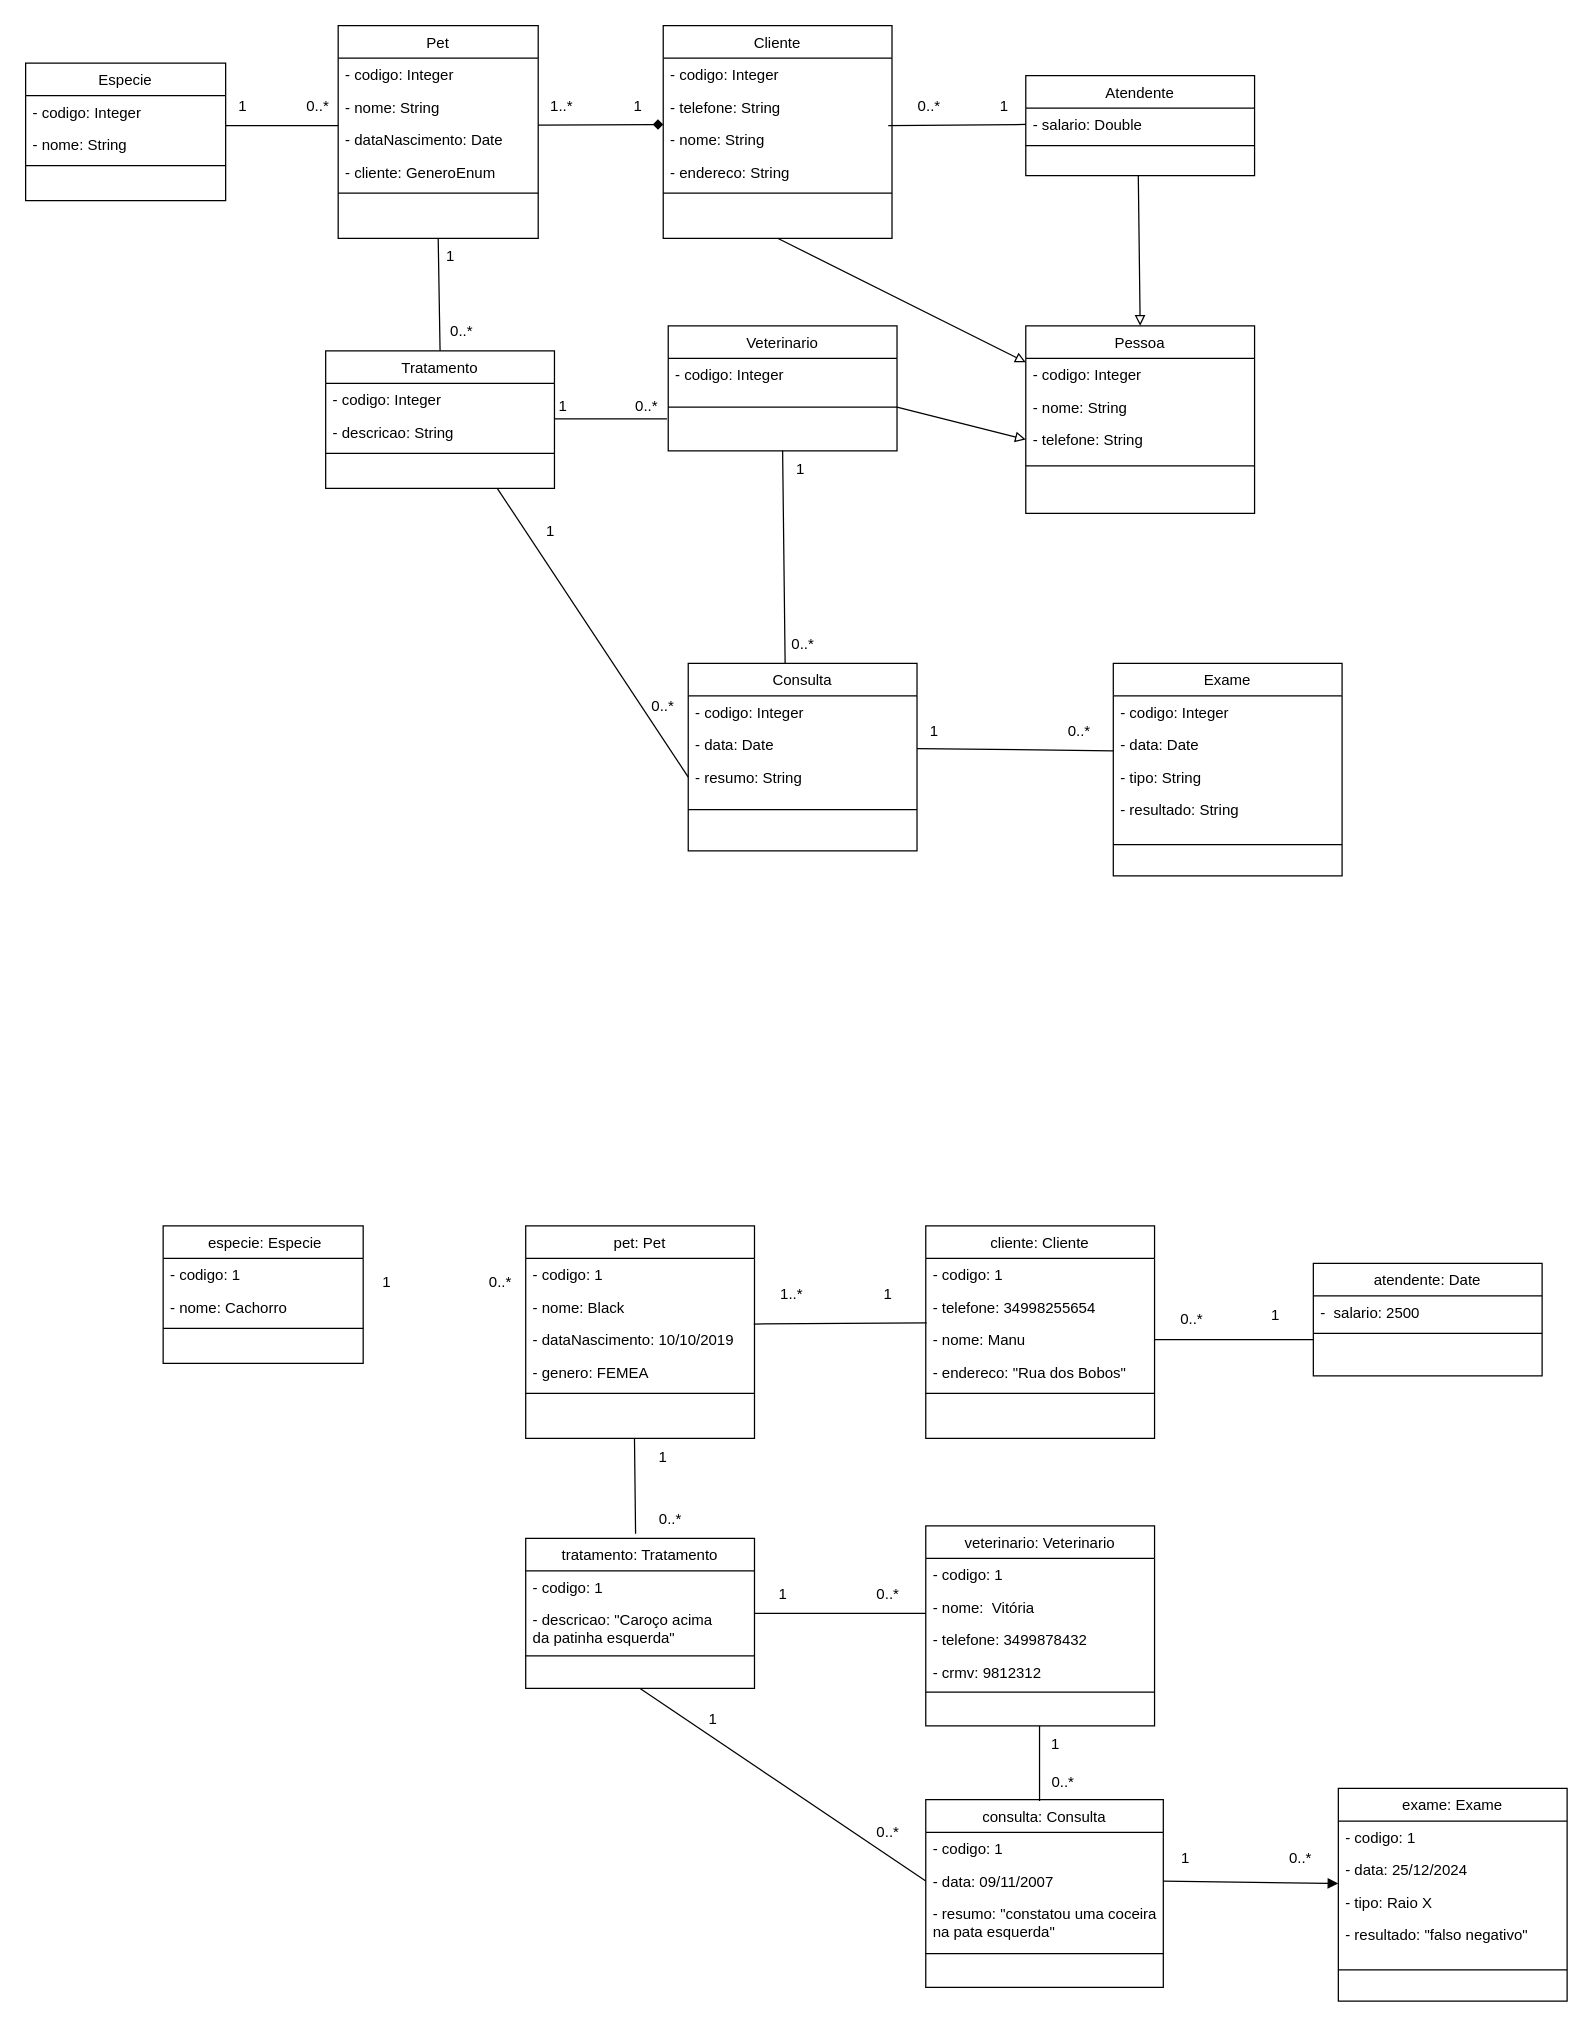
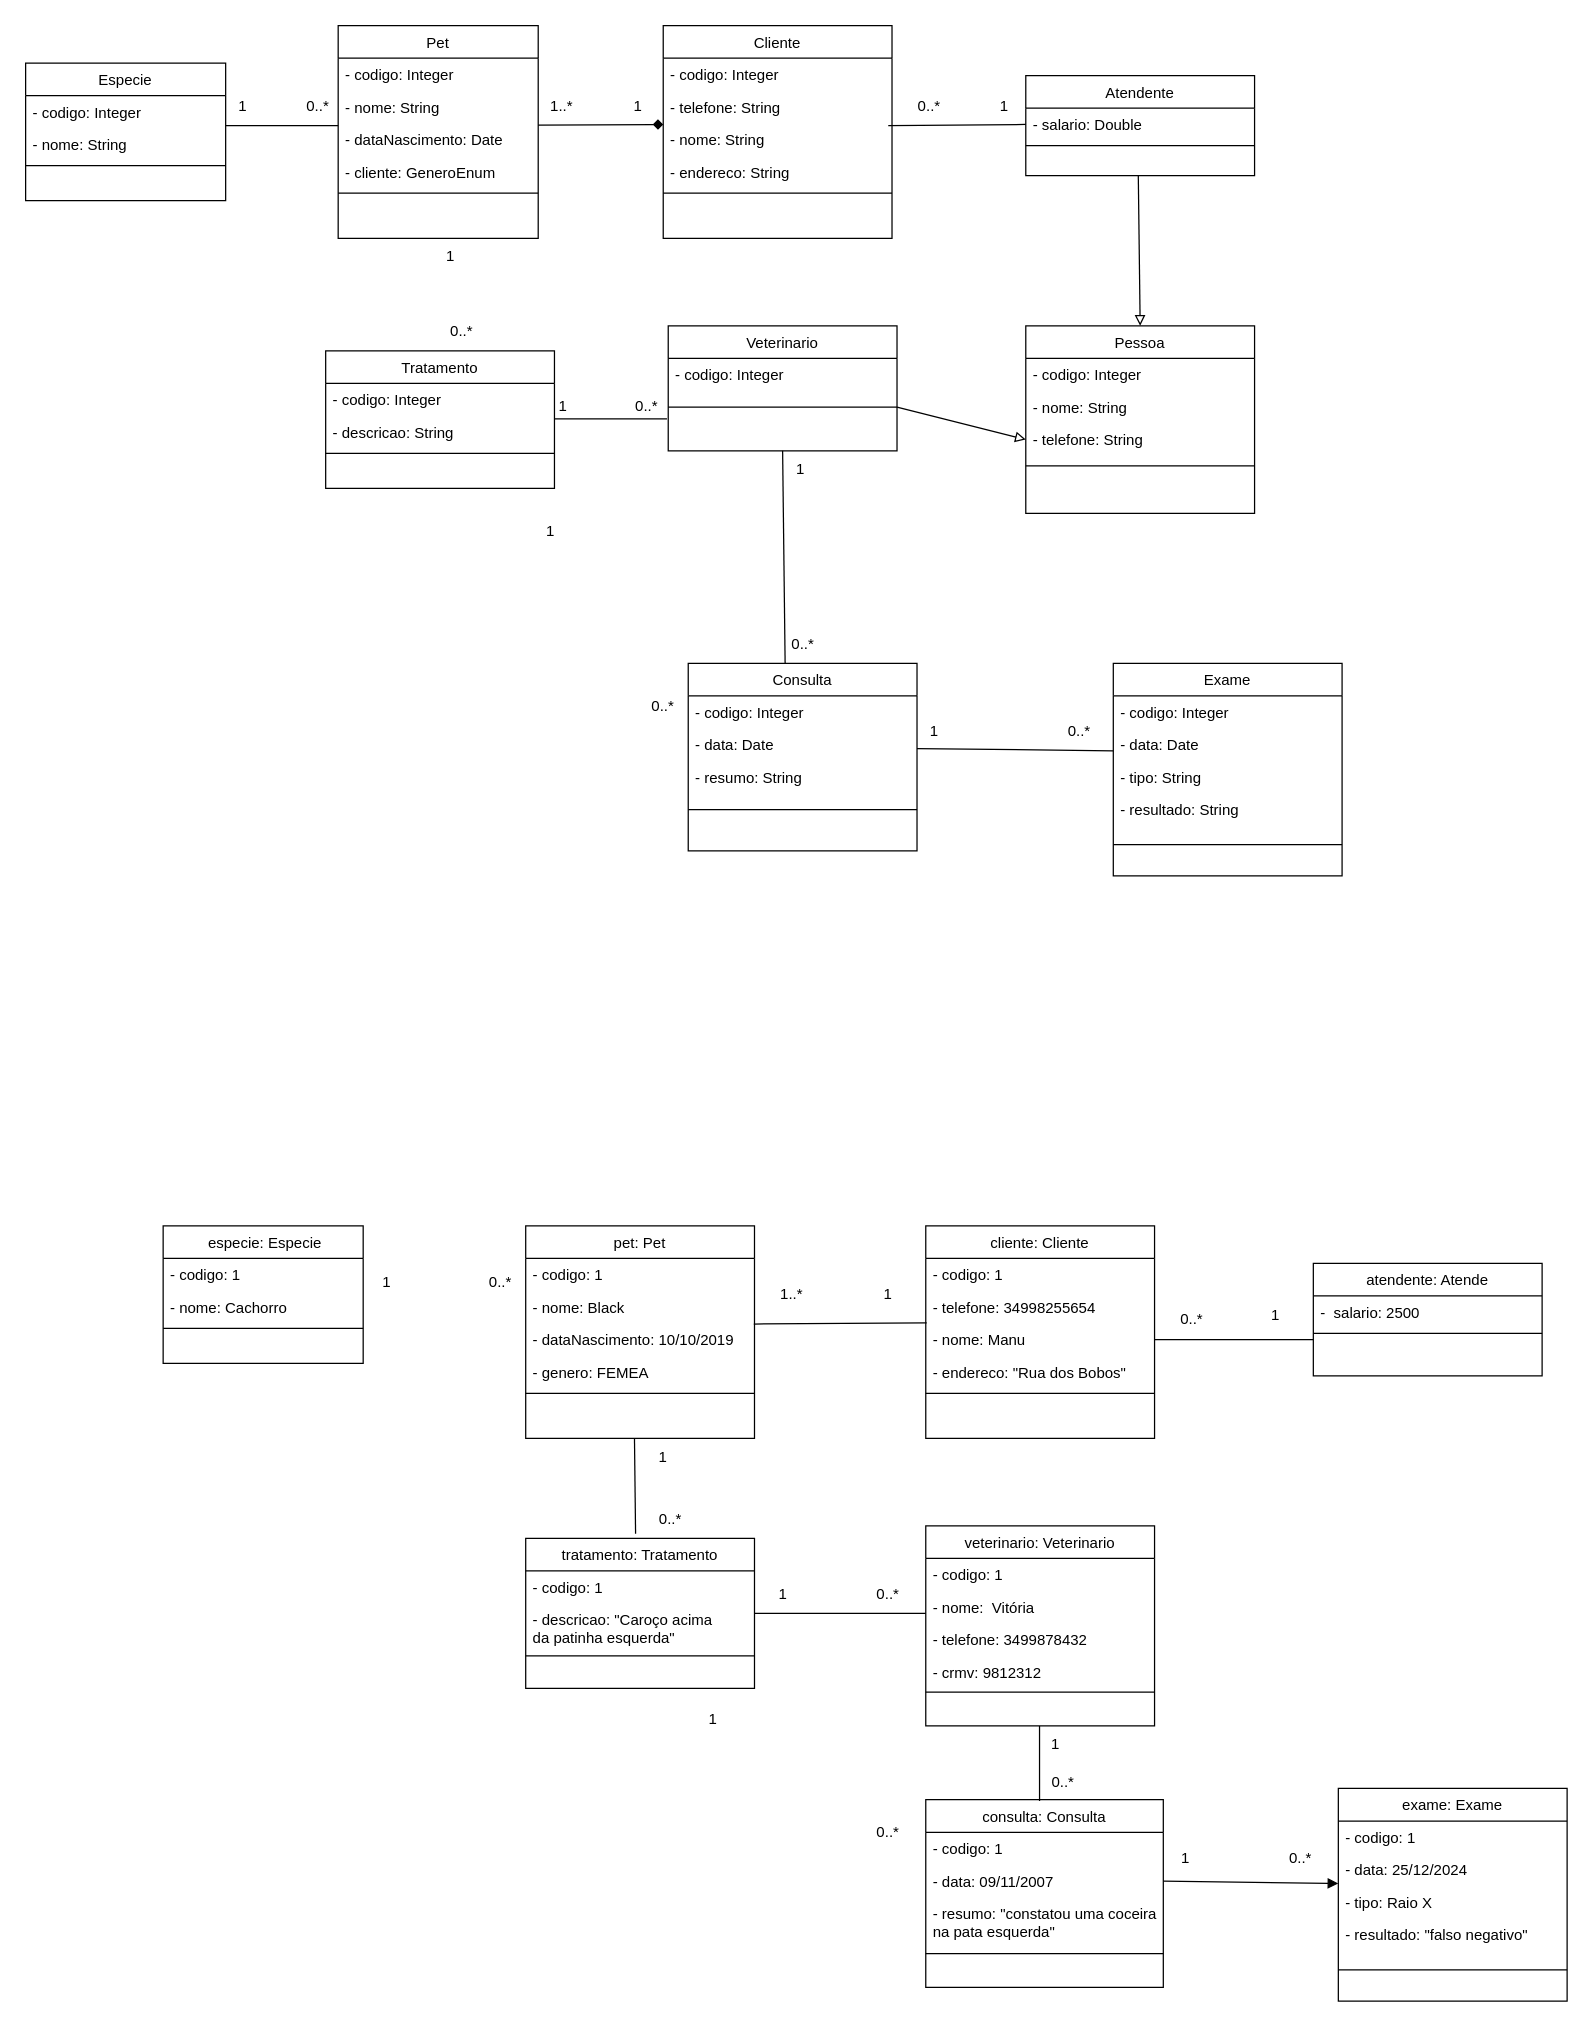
- <mxCell id="48" value="" style="endArrow=none;html=1;rounded=0;entryX=0.5;entryY=1;entryDx=0;entryDy=0;exitX=0.5;exitY=0;exitDx=0;exitDy=0;" edge="1" parent="1" source="40" target="7"><mxGeometry width="50" height="50" relative="1" as="geometry"><mxPoint x="349.5" y="270" as="sourcePoint" /><mxPoint x="349.5" y="200" as="targetPoint" /></mxGeometry></mxCell>
- <mxCell id="102" value="" style="endArrow=block;html=1;rounded=0;exitX=0.5;exitY=1;exitDx=0;exitDy=0;endFill=0;" edge="1" parent="1" source="25" target="97"><mxGeometry width="50" height="50" relative="1" as="geometry"><mxPoint x="640" y="200" as="sourcePoint" /><mxPoint x="690" y="150" as="targetPoint" /></mxGeometry></mxCell>
- <mxCell id="73" value="" style="endArrow=none;html=1;rounded=0;entryX=0.75;entryY=1;entryDx=0;entryDy=0;exitX=0;exitY=0.5;exitDx=0;exitDy=0;" edge="1" parent="1" source="54" target="40"><mxGeometry width="50" height="50" relative="1" as="geometry"><mxPoint x="620" y="660" as="sourcePoint" /><mxPoint x="670" y="610" as="targetPoint" /></mxGeometry></mxCell>
- <mxCell id="107" value="atendente: Date" style="swimlane;fontStyle=0;align=center;verticalAlign=top;childLayout=stackLayout;horizontal=1;startSize=26;horizontalStack=0;resizeParent=1;resizeLast=0;collapsible=1;marginBottom=0;rounded=0;shadow=0;strokeWidth=1;" vertex="1" parent="1"><mxGeometry x="1050" y="1010" width="183" height="90" as="geometry"><mxRectangle x="550" y="140" width="160" height="26" as="alternateBounds" /></mxGeometry></mxCell>
+ <mxCell id="107" value="atendente: Atende" style="swimlane;fontStyle=0;align=center;verticalAlign=top;childLayout=stackLayout;horizontal=1;startSize=26;horizontalStack=0;resizeParent=1;resizeLast=0;collapsible=1;marginBottom=0;rounded=0;shadow=0;strokeWidth=1;" vertex="1" parent="1"><mxGeometry x="1050" y="1010" width="183" height="90" as="geometry"><mxRectangle x="550" y="140" width="160" height="26" as="alternateBounds" /></mxGeometry></mxCell>
- <mxCell id="115" value="" style="endArrow=none;html=1;rounded=0;entryX=0;entryY=0.5;entryDx=0;entryDy=0;exitX=0.5;exitY=1;exitDx=0;exitDy=0;" edge="1" parent="1" source="44" target="58"><mxGeometry width="50" height="50" relative="1" as="geometry"><mxPoint x="511" y="1360" as="sourcePoint" /><mxPoint x="511" y="1450" as="targetPoint" /></mxGeometry></mxCell>
